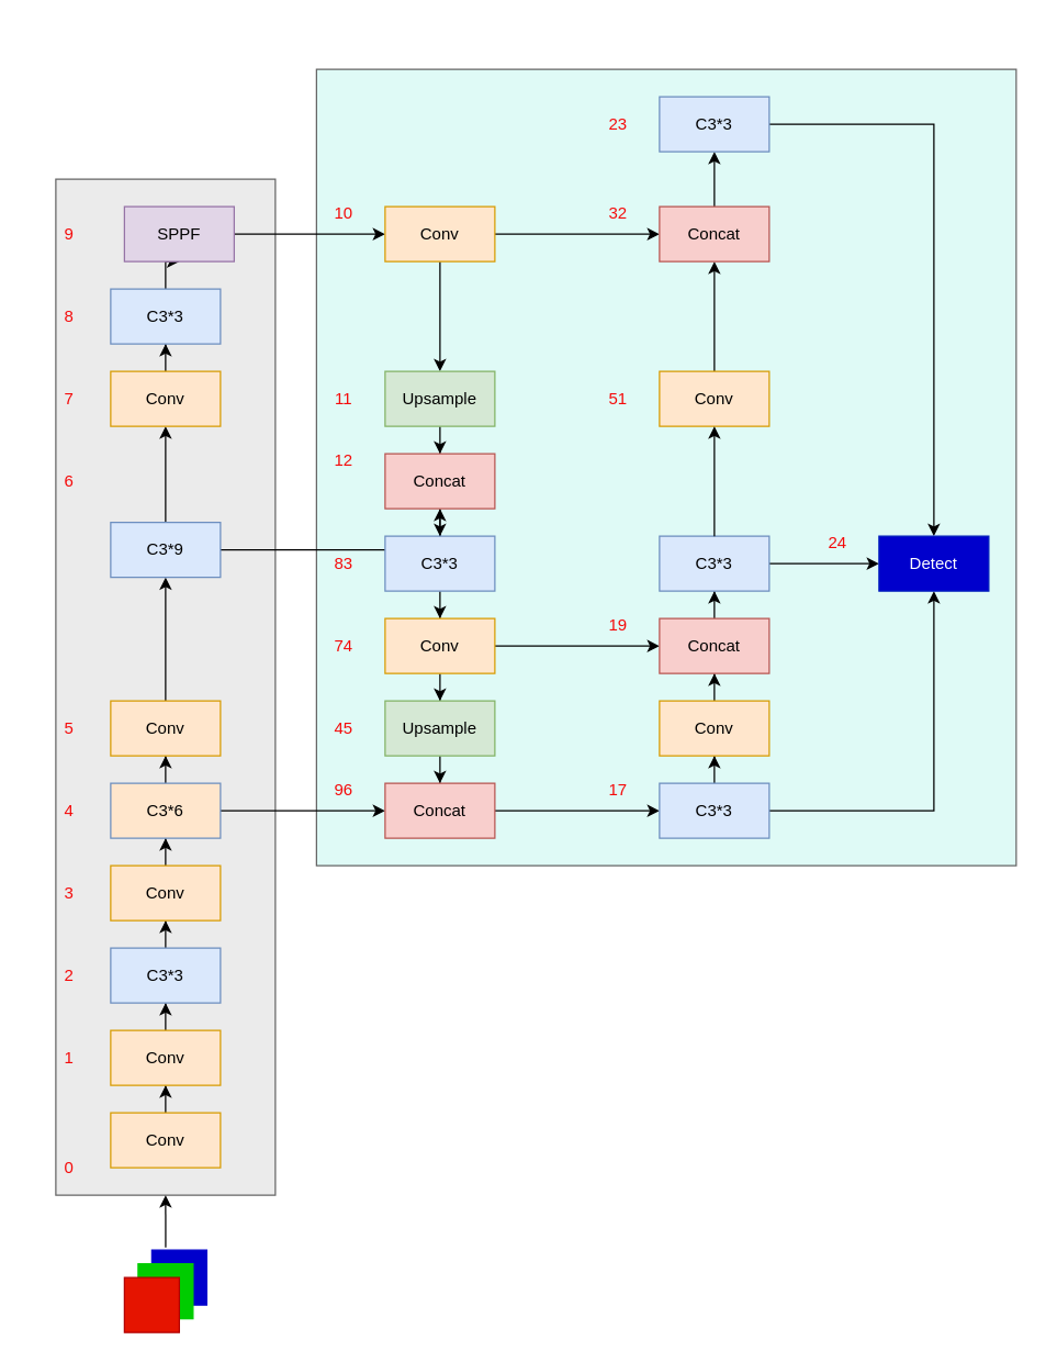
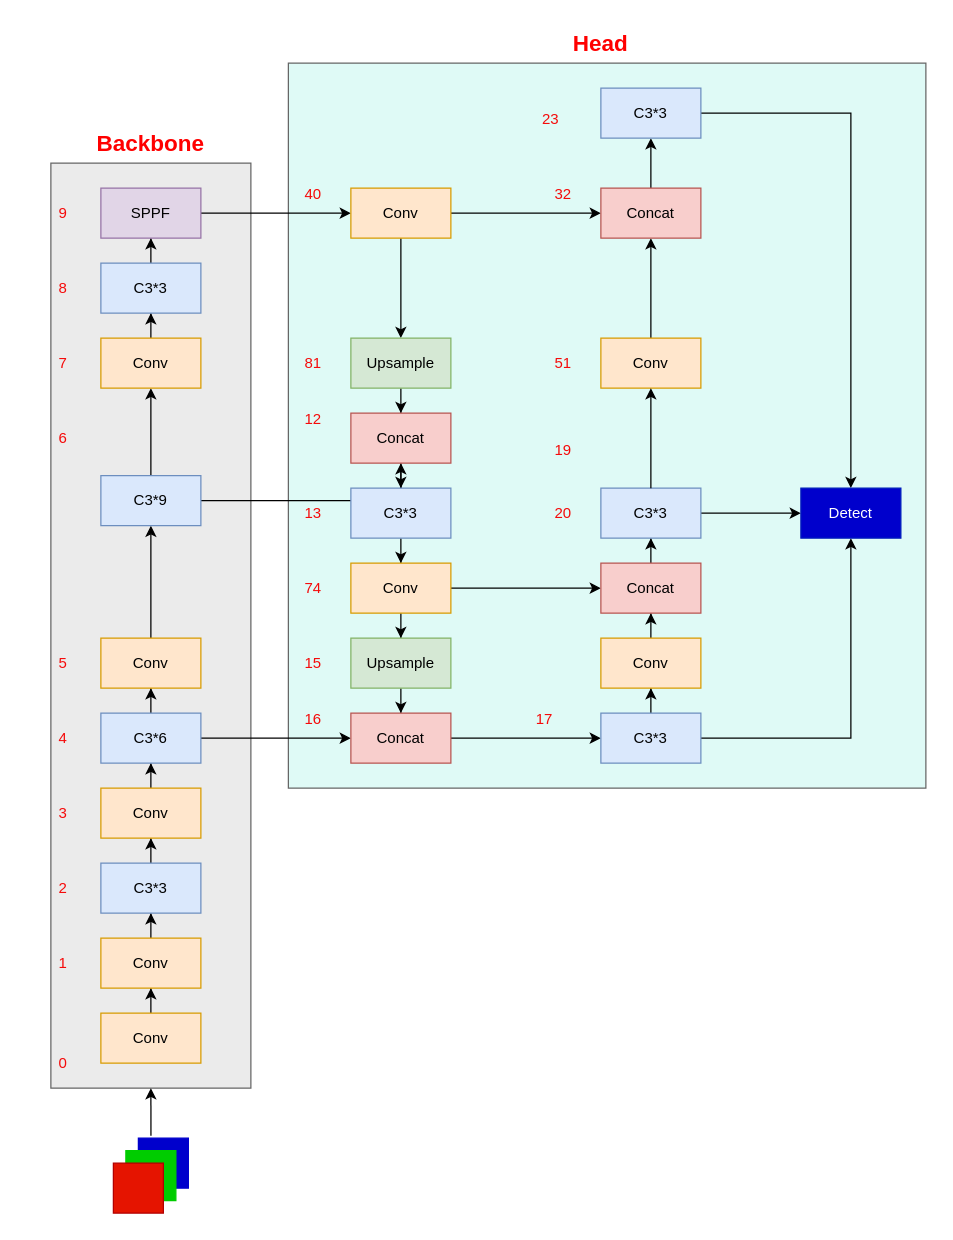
+ <mxCell id="87" value="&lt;b&gt;&lt;font style=&quot;font-size: 18px;&quot; color=&quot;#ff0000&quot;&gt;Head&lt;/font&gt;&lt;/b&gt;" style="text;strokeColor=none;align=center;fillColor=none;html=1;verticalAlign=middle;whiteSpace=wrap;rounded=0;" vertex="1" parent="1"><mxGeometry x="450" y="20" width="60" height="30" as="geometry" /></mxCell>
- <mxCell id="84" value="23" style="text;strokeColor=none;align=center;fillColor=none;html=1;verticalAlign=middle;whiteSpace=wrap;rounded=0;fontColor=#f50a0a;" vertex="1" parent="1"><mxGeometry x="420" y="75" width="60" height="30" as="geometry" /></mxCell>
+ <mxCell id="84" value="23" style="text;strokeColor=none;align=center;fillColor=none;html=1;verticalAlign=middle;whiteSpace=wrap;rounded=0;fontColor=#f50a0a;" vertex="1" parent="1"><mxGeometry x="410" y="80" width="60" height="30" as="geometry" /></mxCell>
+ <mxCell id="86" value="&lt;b&gt;&lt;font style=&quot;font-size: 18px;&quot; color=&quot;#ff0000&quot;&gt;Backbone&lt;/font&gt;&lt;/b&gt;" style="text;strokeColor=none;align=center;fillColor=none;html=1;verticalAlign=middle;whiteSpace=wrap;rounded=0;" vertex="1" parent="1"><mxGeometry x="90" y="100" width="60" height="30" as="geometry" /></mxCell>
- <mxCell id="59" value="10" style="text;strokeColor=none;align=center;fillColor=none;html=1;verticalAlign=middle;whiteSpace=wrap;rounded=0;fontColor=#f50a0a;" vertex="1" parent="1"><mxGeometry x="220" y="140" width="60" height="30" as="geometry" /></mxCell>
+ <mxCell id="59" value="40" style="text;strokeColor=none;align=center;fillColor=none;html=1;verticalAlign=middle;whiteSpace=wrap;rounded=0;fontColor=#f50a0a;" vertex="1" parent="1"><mxGeometry x="220" y="140" width="60" height="30" as="geometry" /></mxCell>
- <mxCell id="25" value="SPPF" style="rounded=0;whiteSpace=wrap;html=1;fillColor=#e1d5e7;strokeColor=#9673a6;" vertex="1" parent="1"><mxGeometry x="90" y="150" width="80" height="40" as="geometry" /></mxCell>
+ <mxCell id="25" value="SPPF" style="rounded=0;whiteSpace=wrap;html=1;fillColor=#e1d5e7;strokeColor=#9673a6;" vertex="1" parent="1"><mxGeometry x="80" y="150" width="80" height="40" as="geometry" /></mxCell>
- <mxCell id="60" value="11" style="text;strokeColor=none;align=center;fillColor=none;html=1;verticalAlign=middle;whiteSpace=wrap;rounded=0;fontColor=#f50a0a;" vertex="1" parent="1"><mxGeometry x="220" y="275" width="60" height="30" as="geometry" /></mxCell>
+ <mxCell id="60" value="81" style="text;strokeColor=none;align=center;fillColor=none;html=1;verticalAlign=middle;whiteSpace=wrap;rounded=0;fontColor=#f50a0a;" vertex="1" parent="1"><mxGeometry x="220" y="275" width="60" height="30" as="geometry" /></mxCell>
- <mxCell id="88" value="24" style="text;strokeColor=none;align=center;fillColor=none;html=1;verticalAlign=middle;whiteSpace=wrap;rounded=0;fontColor=#f50a0a;" vertex="1" parent="1"><mxGeometry x="580" y="380" width="60" height="30" as="geometry" /></mxCell>
- <mxCell id="62" value="83" style="text;strokeColor=none;align=center;fillColor=none;html=1;verticalAlign=middle;whiteSpace=wrap;rounded=0;fontColor=#f50a0a;" vertex="1" parent="1"><mxGeometry x="220" y="395" width="60" height="30" as="geometry" /></mxCell>
+ <mxCell id="62" value="13" style="text;strokeColor=none;align=center;fillColor=none;html=1;verticalAlign=middle;whiteSpace=wrap;rounded=0;fontColor=#f50a0a;" vertex="1" parent="1"><mxGeometry x="220" y="395" width="60" height="30" as="geometry" /></mxCell>
+ <mxCell id="74" value="20" style="text;strokeColor=none;align=center;fillColor=none;html=1;verticalAlign=middle;whiteSpace=wrap;rounded=0;fontColor=#f50a0a;" vertex="1" parent="1"><mxGeometry x="420" y="395" width="60" height="30" as="geometry" /></mxCell>
- <mxCell id="73" value="19" style="text;strokeColor=none;align=center;fillColor=none;html=1;verticalAlign=middle;whiteSpace=wrap;rounded=0;fontColor=#f50a0a;" vertex="1" parent="1"><mxGeometry x="420" y="440" width="60" height="30" as="geometry" /></mxCell>
+ <mxCell id="73" value="19" style="text;strokeColor=none;align=center;fillColor=none;html=1;verticalAlign=middle;whiteSpace=wrap;rounded=0;fontColor=#f50a0a;" vertex="1" parent="1"><mxGeometry x="420" y="345" width="60" height="30" as="geometry" /></mxCell>
- <mxCell id="64" value="45" style="text;strokeColor=none;align=center;fillColor=none;html=1;verticalAlign=middle;whiteSpace=wrap;rounded=0;fontColor=#f50a0a;" vertex="1" parent="1"><mxGeometry x="220" y="515" width="60" height="30" as="geometry" /></mxCell>
+ <mxCell id="64" value="15" style="text;strokeColor=none;align=center;fillColor=none;html=1;verticalAlign=middle;whiteSpace=wrap;rounded=0;fontColor=#f50a0a;" vertex="1" parent="1"><mxGeometry x="220" y="515" width="60" height="30" as="geometry" /></mxCell>
- <mxCell id="65" value="96" style="text;strokeColor=none;align=center;fillColor=none;html=1;verticalAlign=middle;whiteSpace=wrap;rounded=0;fontColor=#f50a0a;" vertex="1" parent="1"><mxGeometry x="220" y="560" width="60" height="30" as="geometry" /></mxCell>
+ <mxCell id="65" value="16" style="text;strokeColor=none;align=center;fillColor=none;html=1;verticalAlign=middle;whiteSpace=wrap;rounded=0;fontColor=#f50a0a;" vertex="1" parent="1"><mxGeometry x="220" y="560" width="60" height="30" as="geometry" /></mxCell>
- <mxCell id="66" value="17" style="text;strokeColor=none;align=center;fillColor=none;html=1;verticalAlign=middle;whiteSpace=wrap;rounded=0;fontColor=#f50a0a;" vertex="1" parent="1"><mxGeometry x="420" y="560" width="60" height="30" as="geometry" /></mxCell>
+ <mxCell id="66" value="17" style="text;strokeColor=none;align=center;fillColor=none;html=1;verticalAlign=middle;whiteSpace=wrap;rounded=0;fontColor=#f50a0a;" vertex="1" parent="1"><mxGeometry x="405" y="560" width="60" height="30" as="geometry" /></mxCell>
- <mxCell id="14" value="C3*6" style="rounded=0;whiteSpace=wrap;html=1;fillColor=#ffe6cc;strokeColor=#6c8ebf;" vertex="1" parent="1"><mxGeometry x="80" y="570" width="80" height="40" as="geometry" /></mxCell>
+ <mxCell id="14" value="C3*6" style="rounded=0;whiteSpace=wrap;html=1;fillColor=#dae8fc;strokeColor=#6c8ebf;" vertex="1" parent="1"><mxGeometry x="80" y="570" width="80" height="40" as="geometry" /></mxCell>
